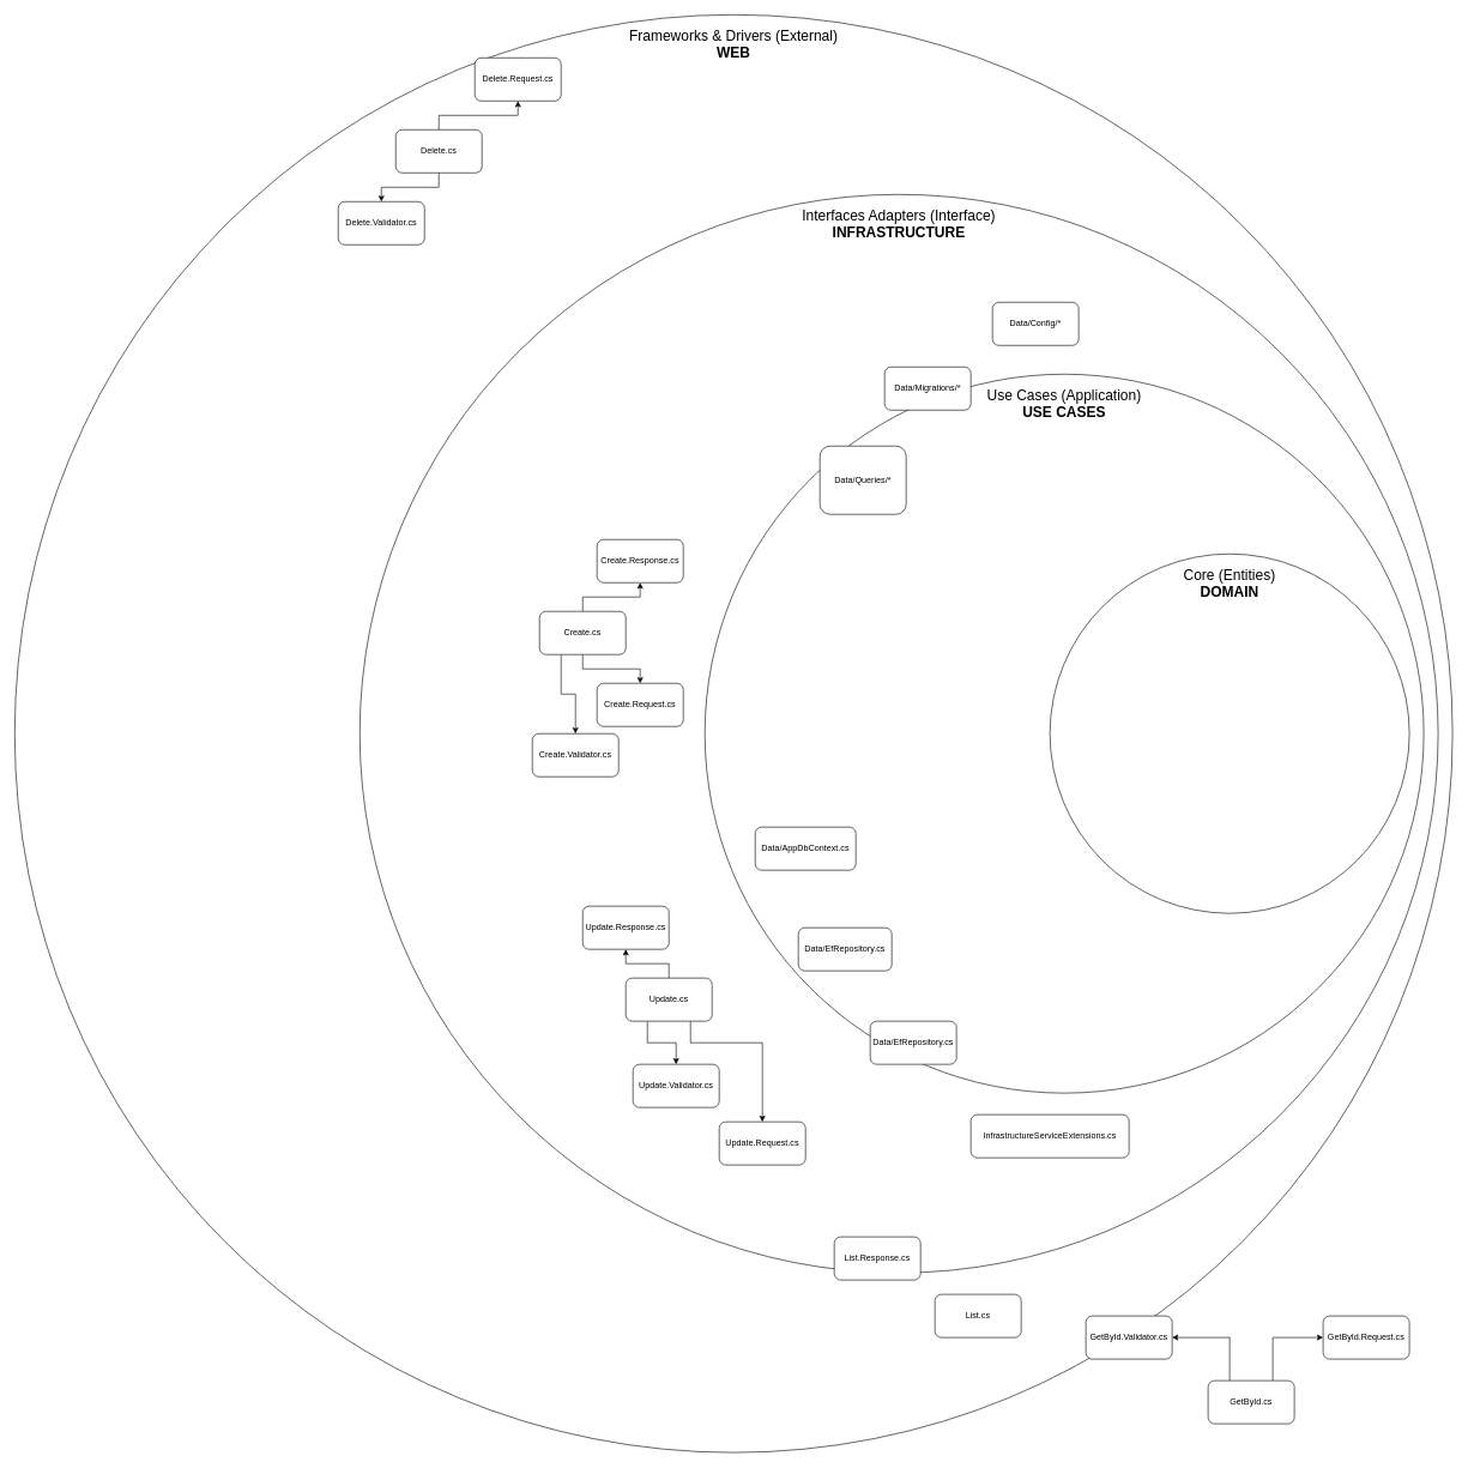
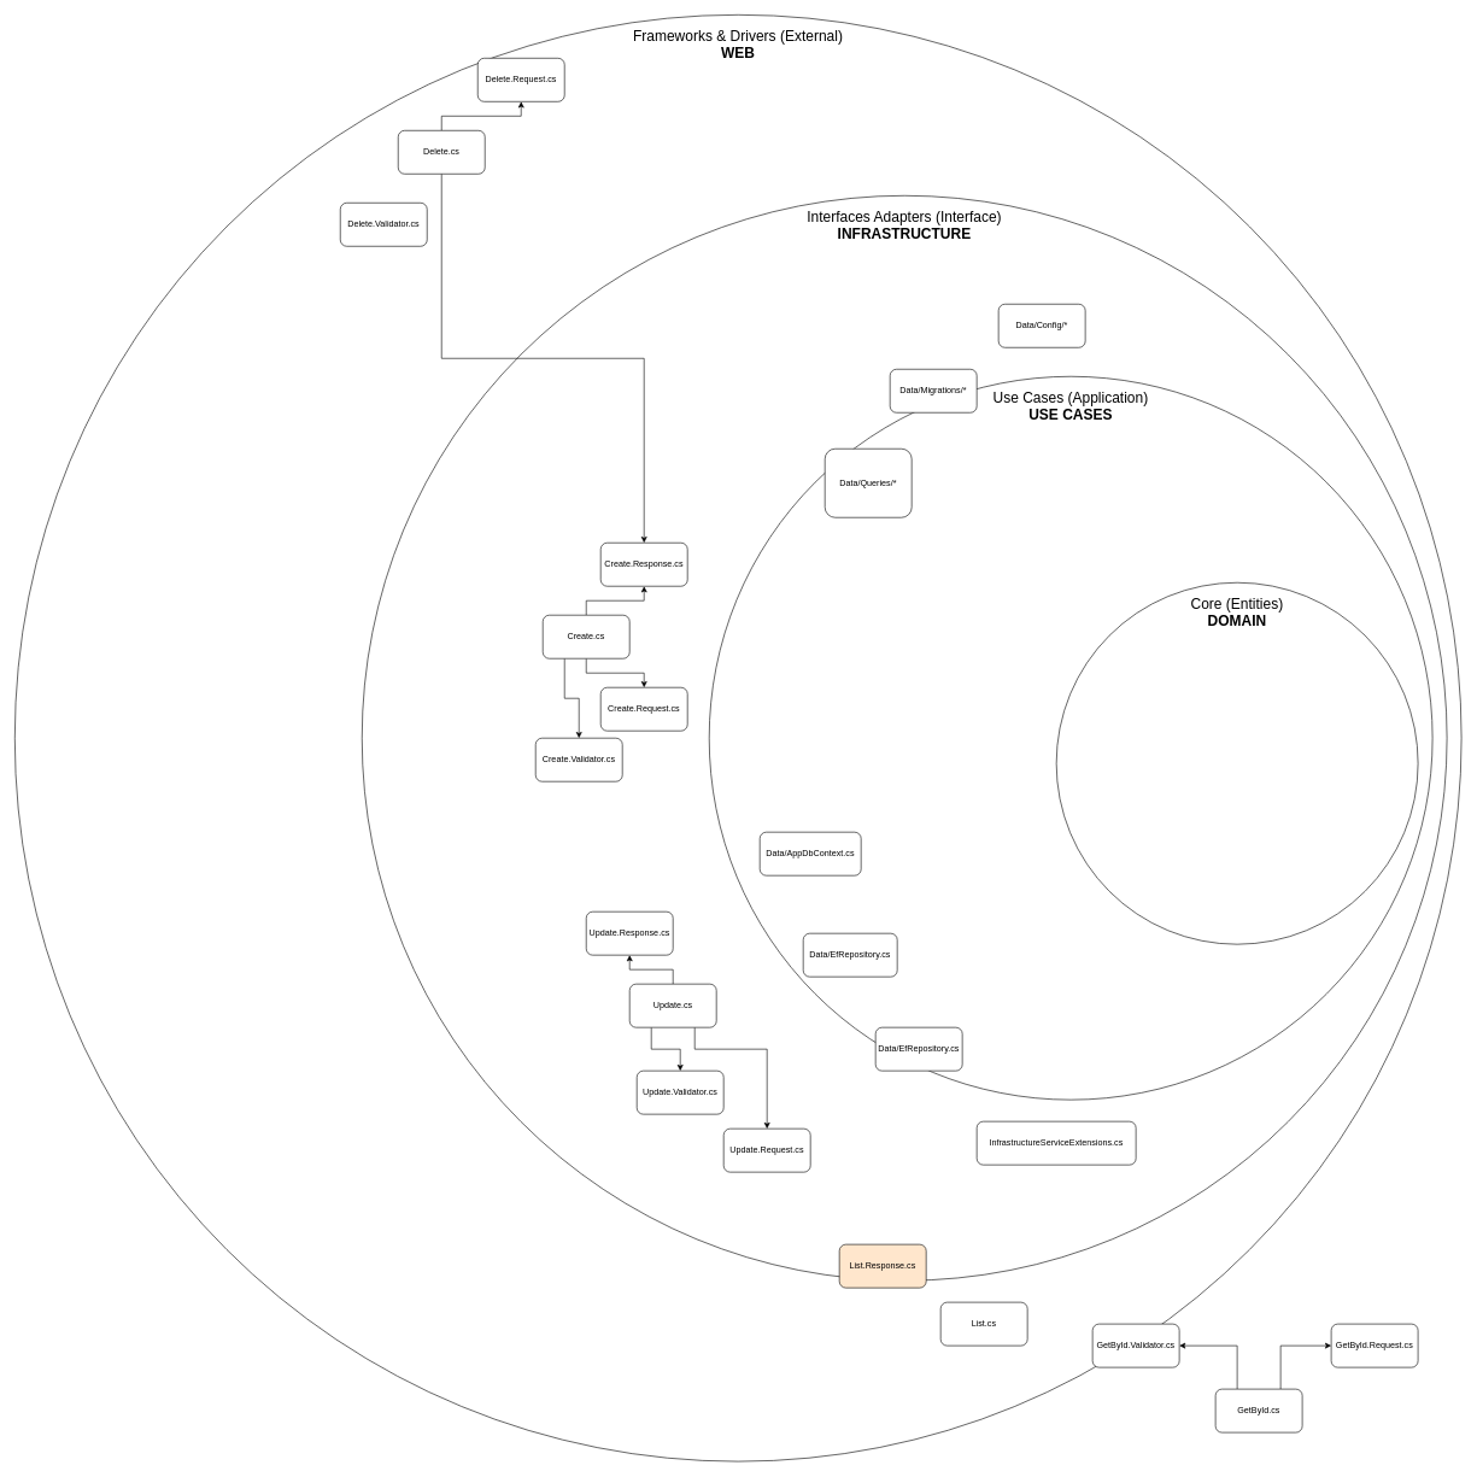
- <mxCell id="20" style="edgeStyle=orthogonalEdgeStyle;rounded=0;orthogonalLoop=1;jettySize=auto;html=1;exitX=0.5;exitY=1;exitDx=0;exitDy=0;entryX=0.5;entryY=0;entryDx=0;entryDy=0;" edge="1" parent="1" source="22" target="24"><mxGeometry relative="1" as="geometry" /></mxCell>
+ <mxCell id="20" style="edgeStyle=orthogonalEdgeStyle;rounded=0;orthogonalLoop=1;jettySize=auto;html=1;exitX=0.5;exitY=1;exitDx=0;exitDy=0;" edge="1" parent="1" source="22" target="11"><mxGeometry relative="1" as="geometry" /></mxCell>
- <mxCell id="5" value="Core (Entities)&lt;div&gt;&lt;b&gt;DOMAIN&lt;/b&gt;&lt;/div&gt;" style="ellipse;whiteSpace=wrap;html=1;aspect=fixed;verticalAlign=top;fontSize=20;spacingTop=10;" vertex="1" parent="1"><mxGeometry x="1460" y="770" width="500" height="500" as="geometry" /></mxCell>
+ <mxCell id="5" value="Core (Entities)&lt;div&gt;&lt;b&gt;DOMAIN&lt;/b&gt;&lt;/div&gt;" style="ellipse;whiteSpace=wrap;html=1;aspect=fixed;verticalAlign=top;fontSize=20;spacingTop=10;" vertex="1" parent="1"><mxGeometry x="1460" y="805" width="500" height="500" as="geometry" /></mxCell>
- <mxCell id="33" value="List.Response.cs" style="rounded=1;whiteSpace=wrap;html=1;" vertex="1" parent="1"><mxGeometry x="1160" y="1720" width="120" height="60" as="geometry" /></mxCell>
+ <mxCell id="33" value="List.Response.cs" style="rounded=1;whiteSpace=wrap;html=1;fillColor=#ffe6cc;" vertex="1" parent="1"><mxGeometry x="1160" y="1720" width="120" height="60" as="geometry" /></mxCell>
